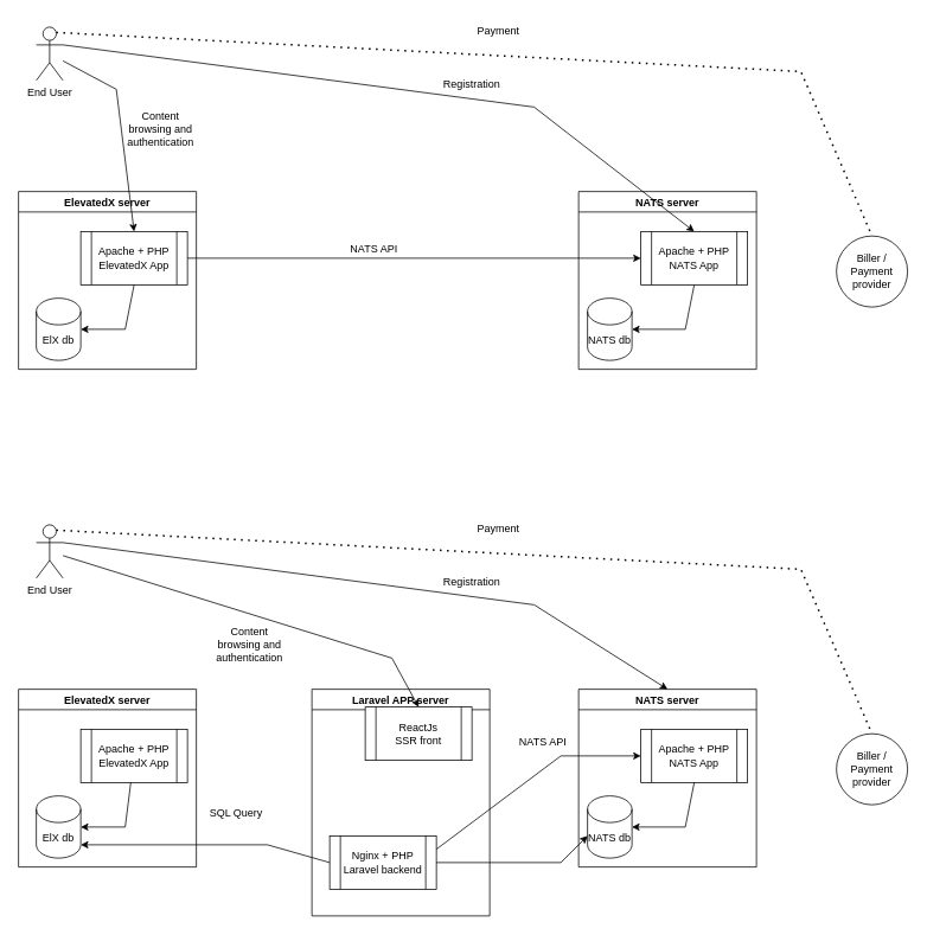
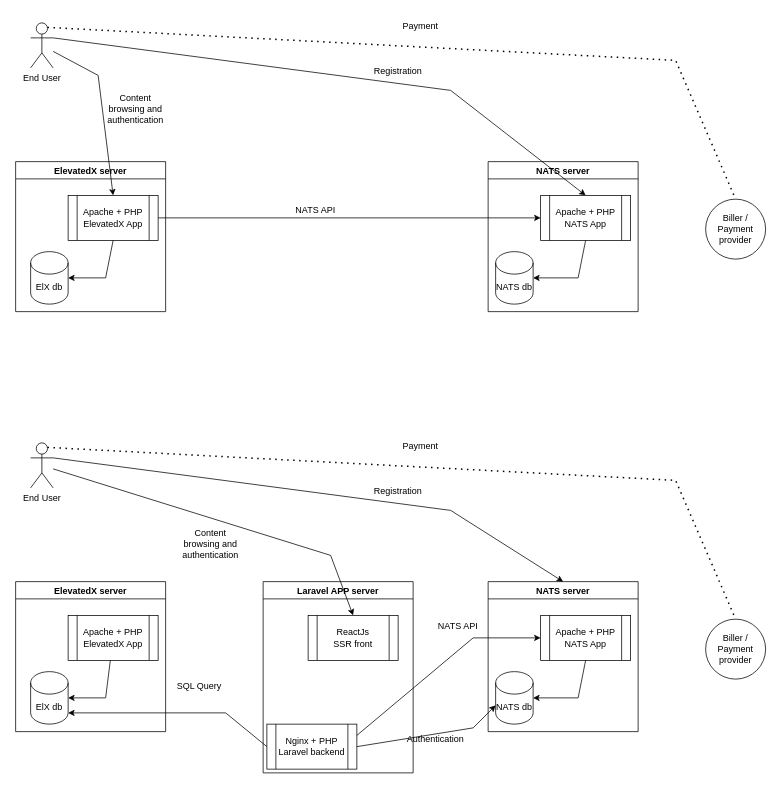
- <mxCell id="27" value="ReactJs&lt;br&gt;SSR front" style="shape=process;whiteSpace=wrap;html=1;backgroundOutline=1;" vertex="1" parent="26"><mxGeometry x="60" y="20" width="120" height="60" as="geometry" /></mxCell>
+ <mxCell id="27" value="ReactJs&lt;br&gt;SSR front" style="shape=process;whiteSpace=wrap;html=1;backgroundOutline=1;" vertex="1" parent="26"><mxGeometry x="60" y="45" width="120" height="60" as="geometry" /></mxCell>
- <mxCell id="28" value="&lt;div&gt;Nginx + PHP&lt;/div&gt;&lt;div&gt;Laravel backend&lt;br&gt;&lt;/div&gt;" style="shape=process;whiteSpace=wrap;html=1;backgroundOutline=1;" vertex="1" parent="26"><mxGeometry x="20" y="165" width="120" height="60" as="geometry" /></mxCell>
+ <mxCell id="28" value="&lt;div&gt;Nginx + PHP&lt;/div&gt;&lt;div&gt;Laravel backend&lt;br&gt;&lt;/div&gt;" style="shape=process;whiteSpace=wrap;html=1;backgroundOutline=1;" vertex="1" parent="26"><mxGeometry x="5" y="190" width="120" height="60" as="geometry" /></mxCell>
+ <mxCell id="42" value="Authentication" style="text;html=1;strokeColor=none;fillColor=none;align=center;verticalAlign=middle;whiteSpace=wrap;rounded=0;fontColor=#000000;" vertex="1" parent="1"><mxGeometry x="550" y="970" width="60" height="30" as="geometry" /></mxCell>
